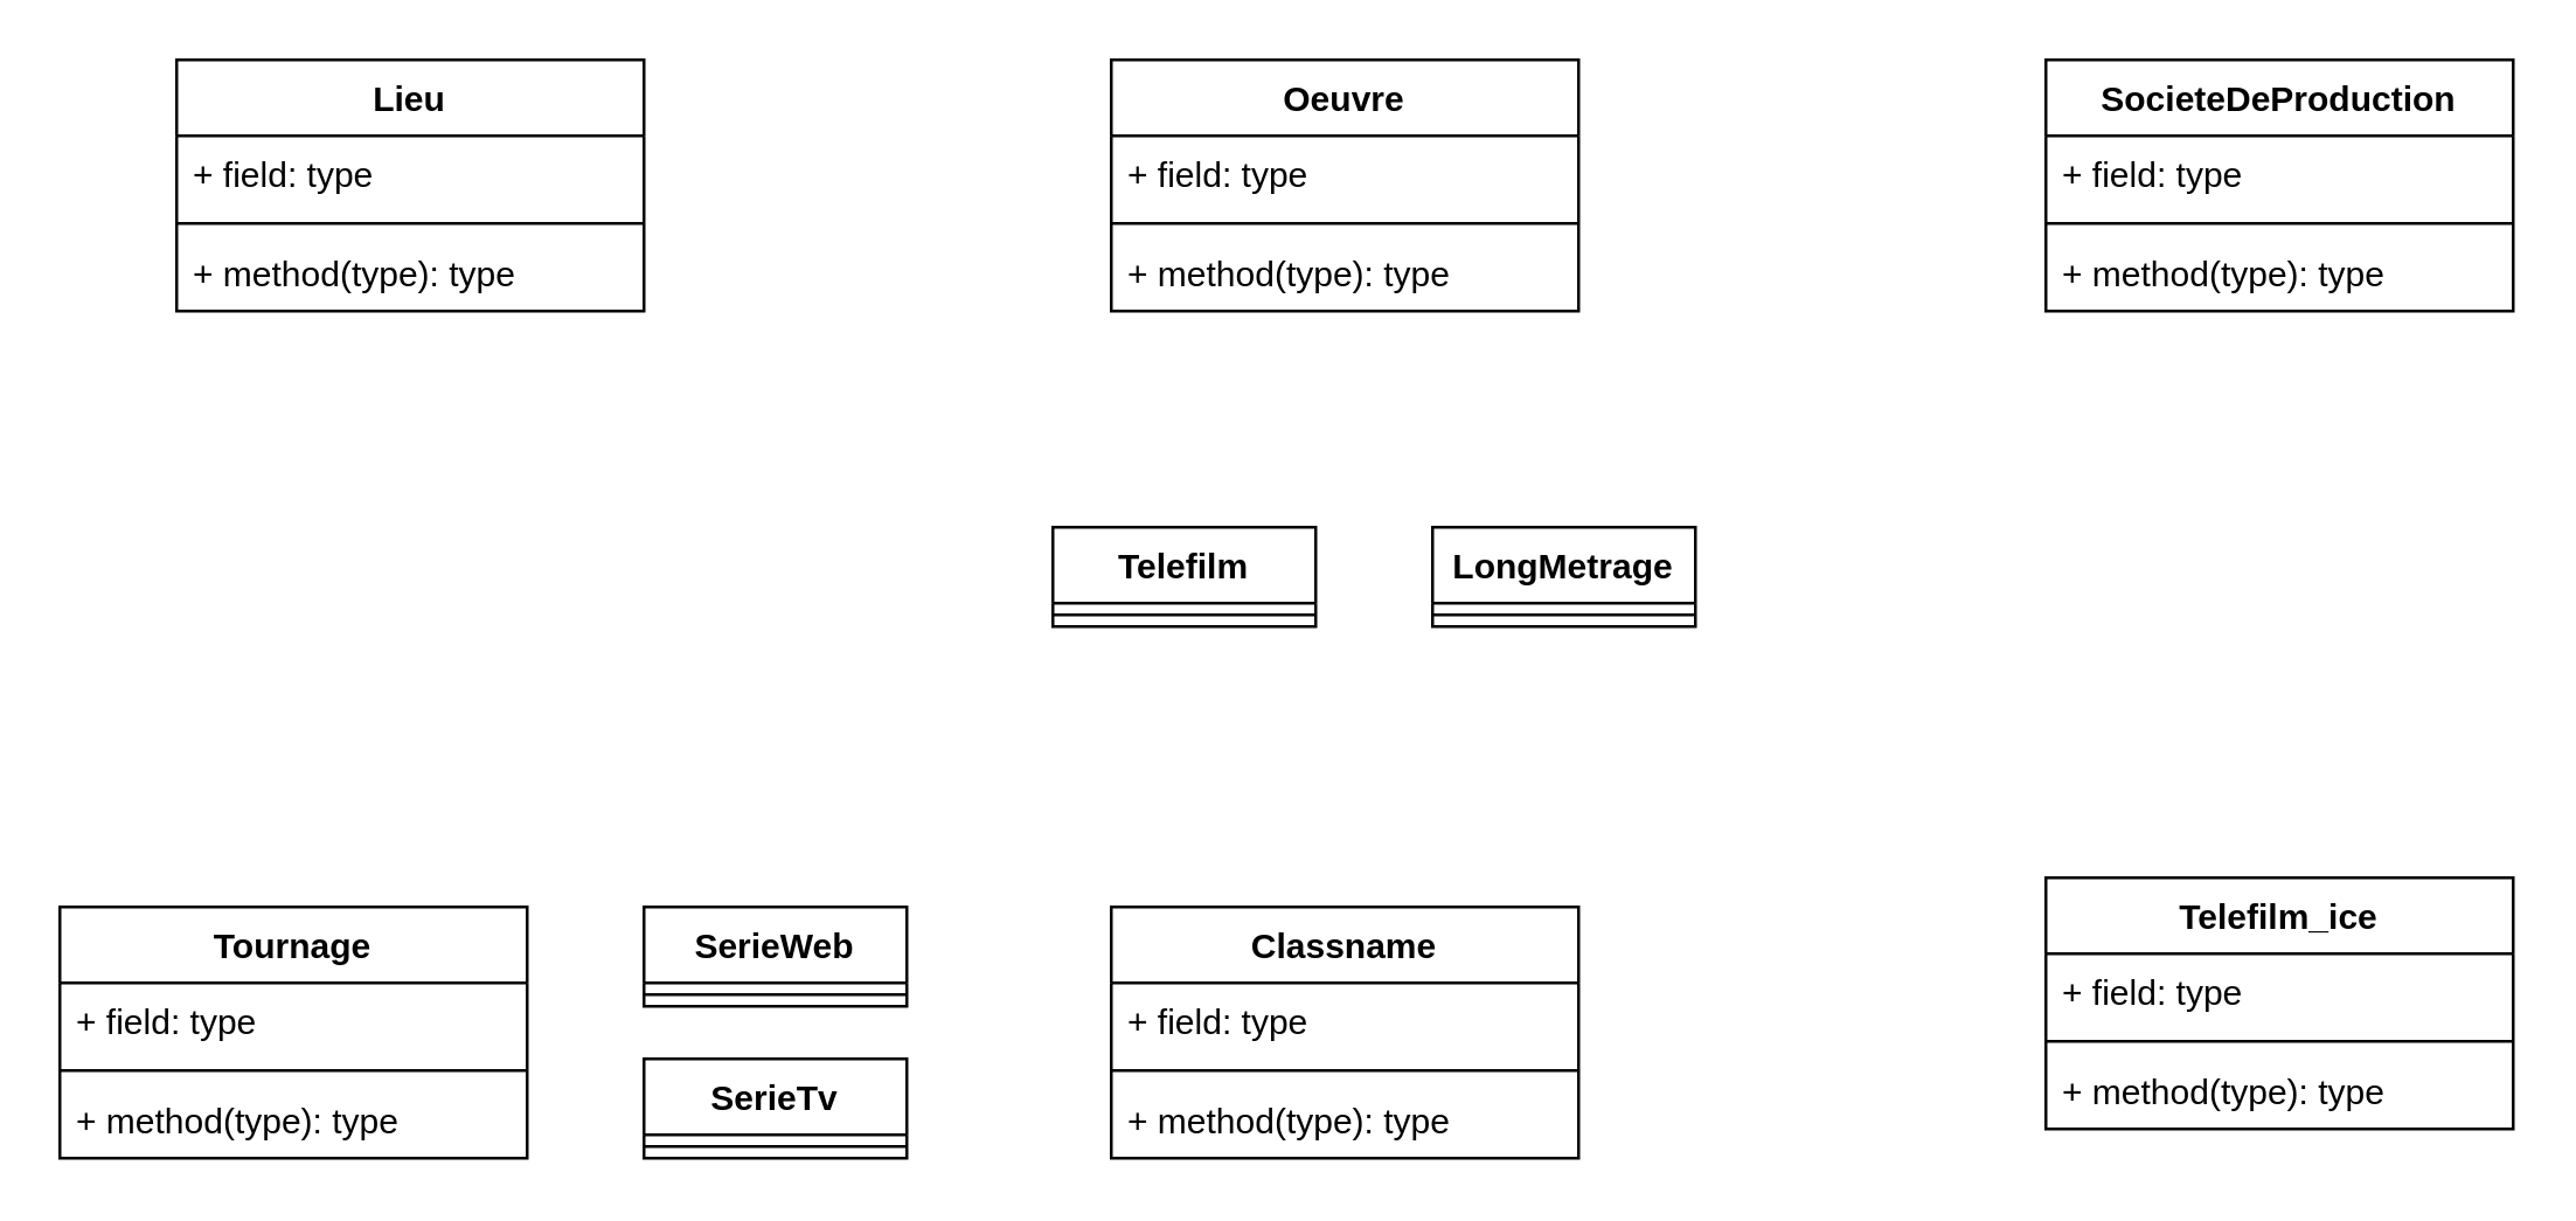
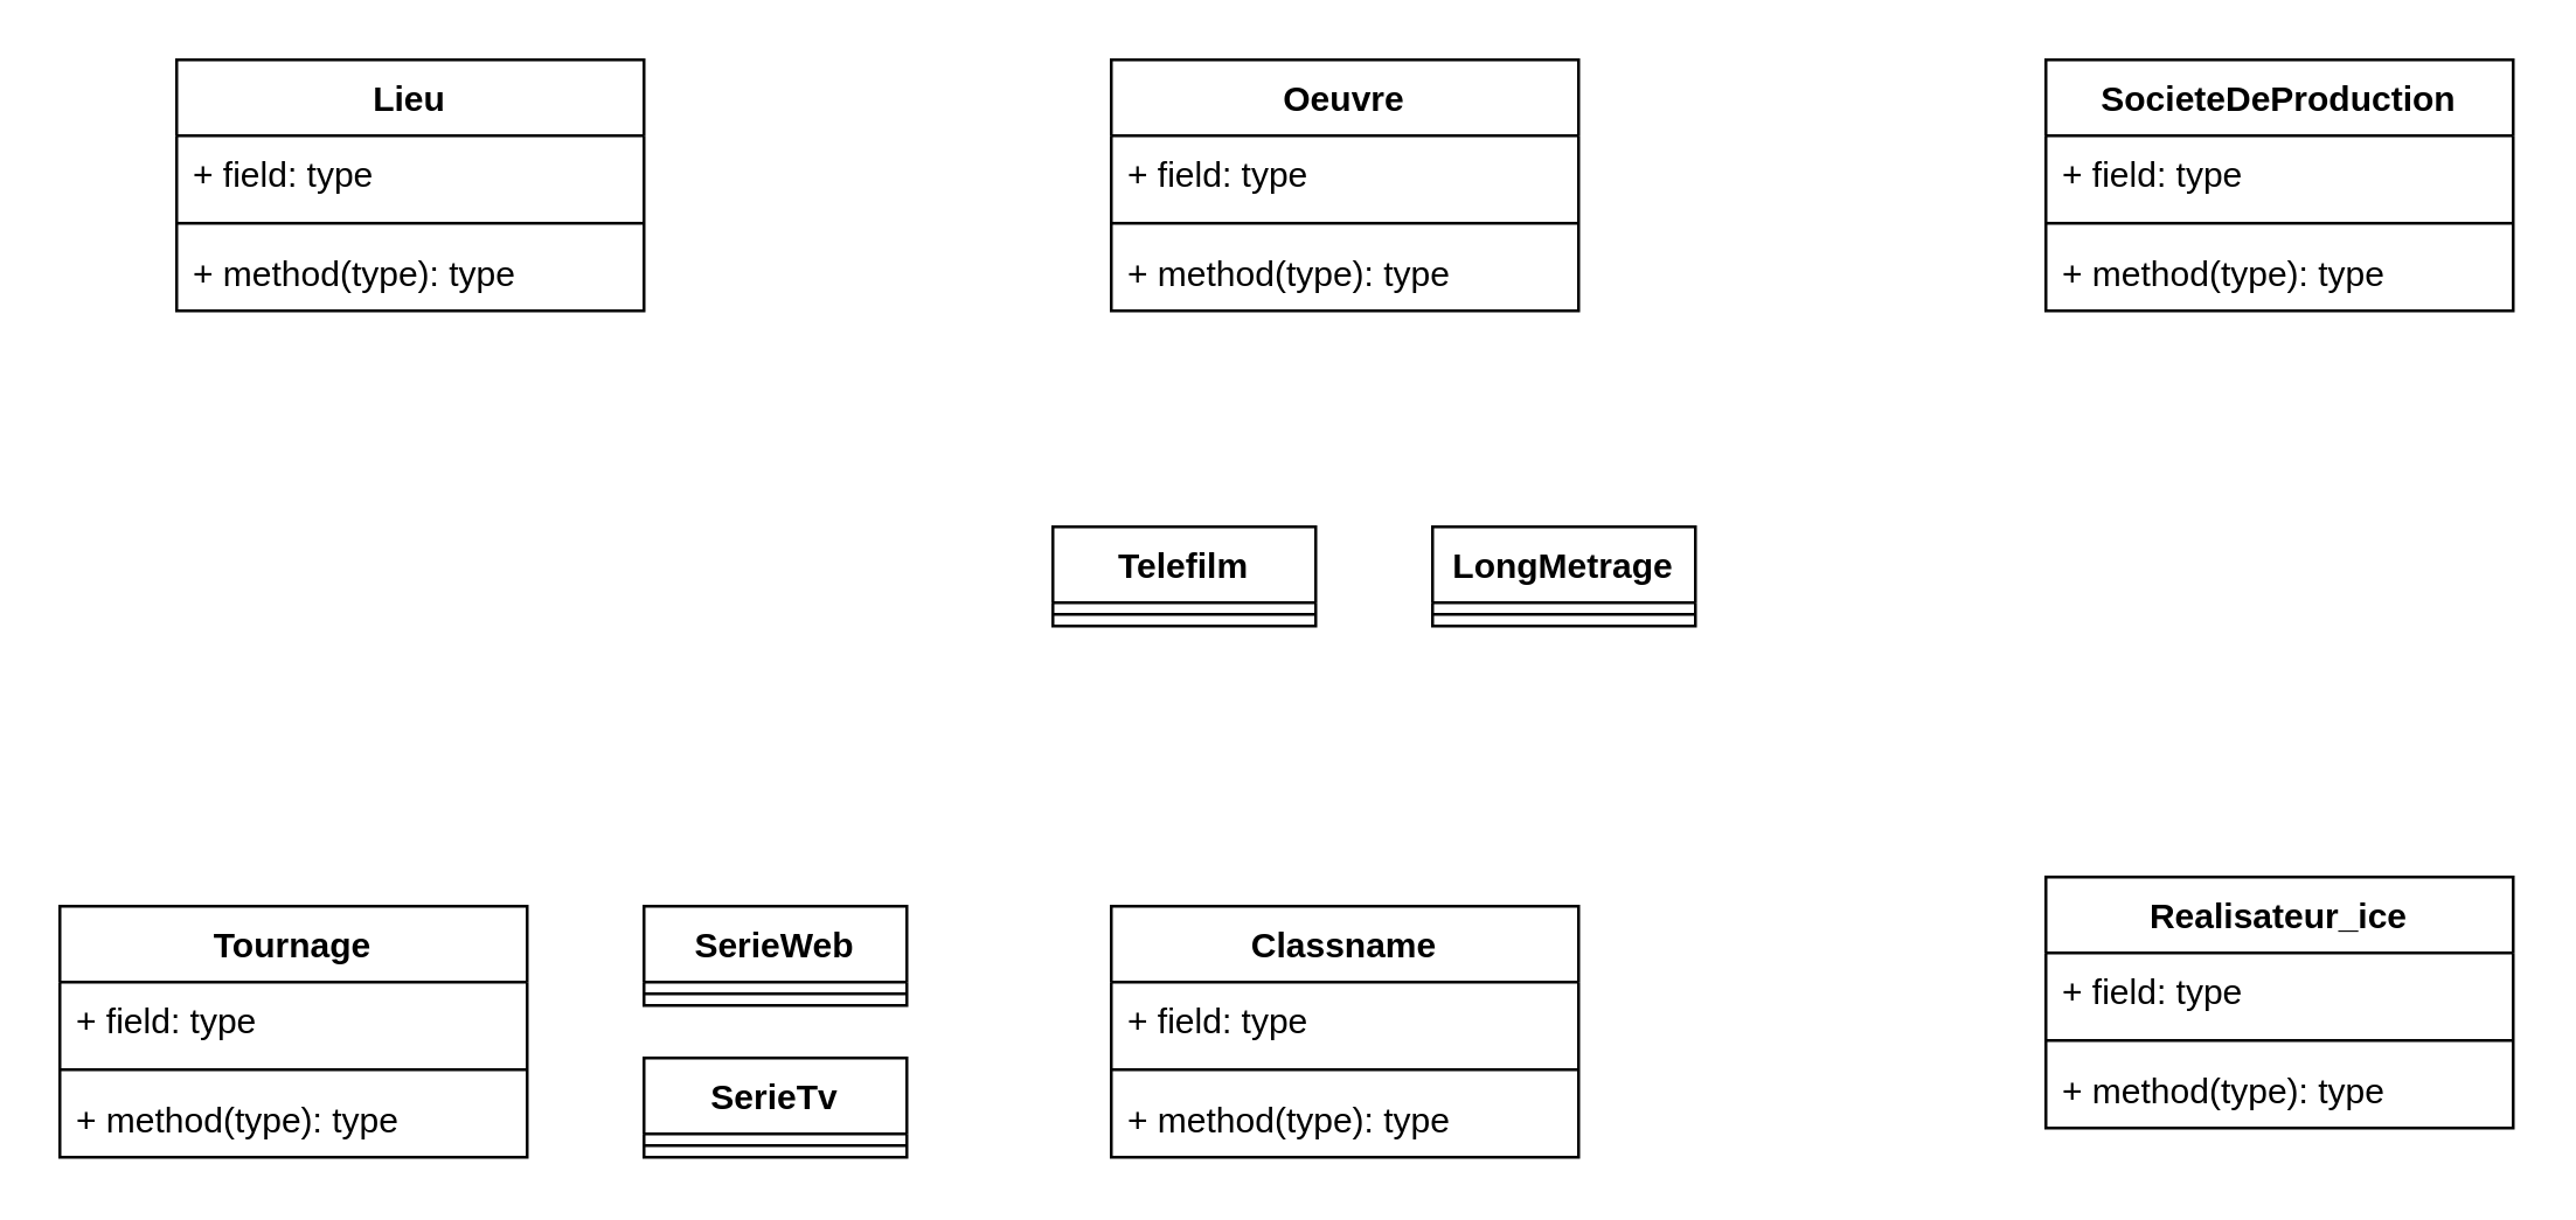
- <mxCell id="20" value="Telefilm_ice" style="swimlane;fontStyle=1;align=center;verticalAlign=top;childLayout=stackLayout;horizontal=1;startSize=26;horizontalStack=0;resizeParent=1;resizeParentMax=0;resizeLast=0;collapsible=1;marginBottom=0;whiteSpace=wrap;html=1;" vertex="1" parent="1"><mxGeometry x="700" y="300" width="160" height="86" as="geometry" /></mxCell>
+ <mxCell id="20" value="Realisateur_ice" style="swimlane;fontStyle=1;align=center;verticalAlign=top;childLayout=stackLayout;horizontal=1;startSize=26;horizontalStack=0;resizeParent=1;resizeParentMax=0;resizeLast=0;collapsible=1;marginBottom=0;whiteSpace=wrap;html=1;" vertex="1" parent="1"><mxGeometry x="700" y="300" width="160" height="86" as="geometry" /></mxCell>
